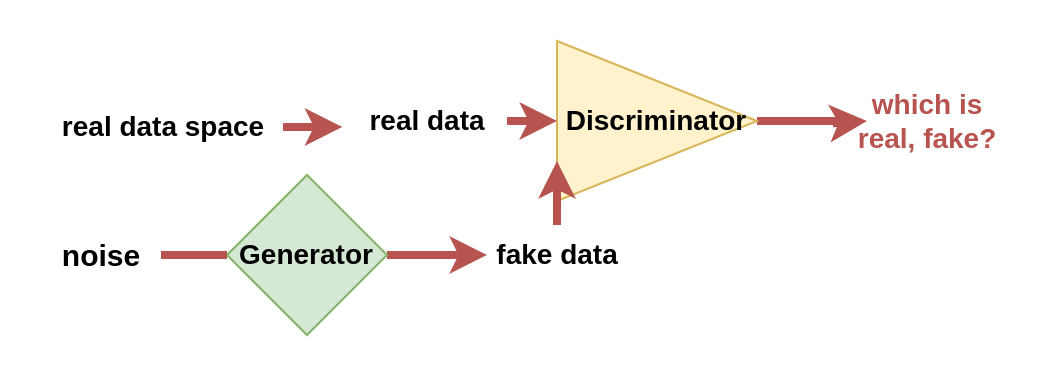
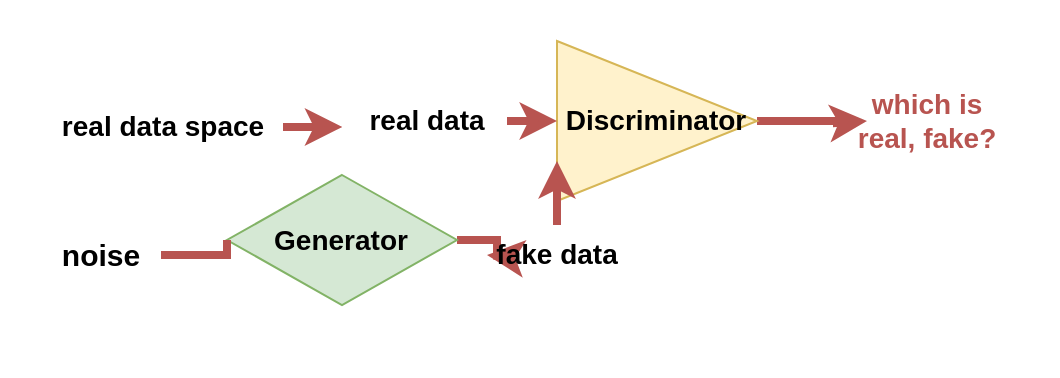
- <mxCell id="5" value="&lt;b&gt;&lt;font style=&quot;font-size: 14px;&quot;&gt;Generator&lt;/font&gt;&lt;/b&gt;" style="rhombus;whiteSpace=wrap;html=1;fillColor=#d5e8d4;strokeColor=#82b366;" vertex="1" parent="1"><mxGeometry x="113" y="87" width="80" height="80" as="geometry" /></mxCell>
+ <mxCell id="5" value="&lt;b&gt;&lt;font style=&quot;font-size: 14px;&quot;&gt;Generator&lt;/font&gt;&lt;/b&gt;" style="rhombus;whiteSpace=wrap;html=1;fillColor=#d5e8d4;strokeColor=#82b366;" vertex="1" parent="1"><mxGeometry x="113" y="87" width="115" height="65" as="geometry" /></mxCell>
